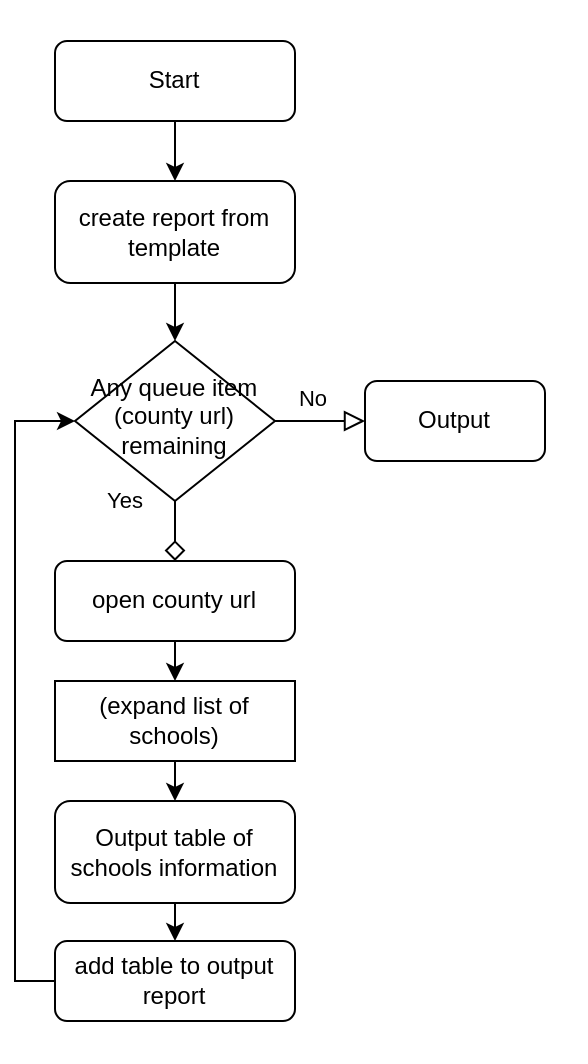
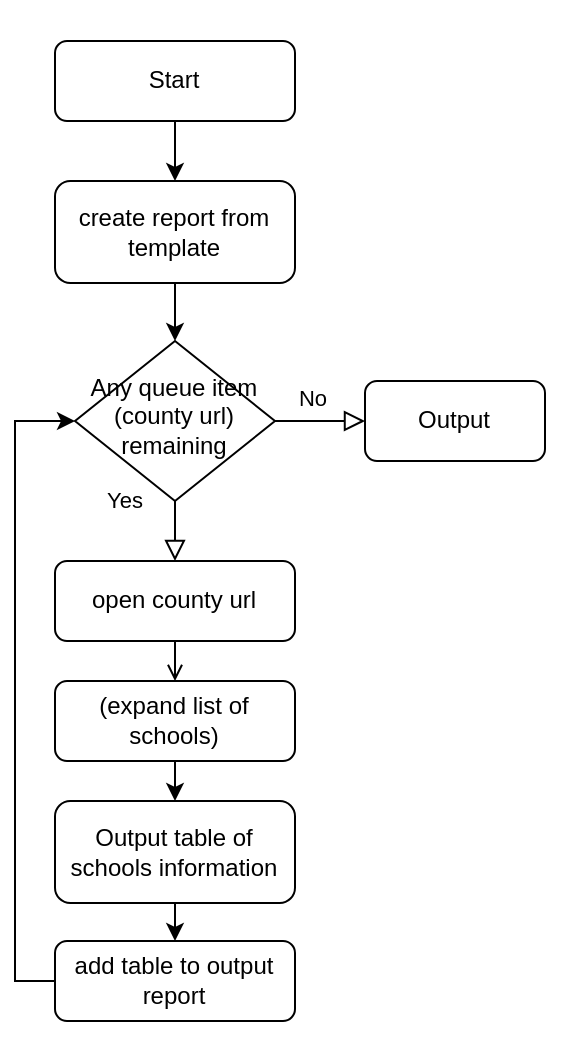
- <mxCell id="4" value="Yes" style="rounded=0;html=1;jettySize=auto;orthogonalLoop=1;fontSize=11;endArrow=diamond;endFill=0;endSize=8;strokeWidth=1;shadow=0;labelBackgroundColor=none;edgeStyle=orthogonalEdgeStyle;entryX=0.5;entryY=0;entryDx=0;entryDy=0;" parent="1" source="6" target="8" edge="1"><mxGeometry x="-1" y="-25" relative="1" as="geometry"><mxPoint as="offset" /></mxGeometry></mxCell>
+ <mxCell id="4" value="Yes" style="rounded=0;html=1;jettySize=auto;orthogonalLoop=1;fontSize=11;endArrow=block;endFill=0;endSize=8;strokeWidth=1;shadow=0;labelBackgroundColor=none;edgeStyle=orthogonalEdgeStyle;entryX=0.5;entryY=0;entryDx=0;entryDy=0;" parent="1" source="6" target="8" edge="1"><mxGeometry x="-1" y="-25" relative="1" as="geometry"><mxPoint as="offset" /></mxGeometry></mxCell>
- <mxCell id="7" style="edgeStyle=orthogonalEdgeStyle;rounded=0;orthogonalLoop=1;jettySize=auto;html=1;exitX=0.5;exitY=1;exitDx=0;exitDy=0;entryX=0.5;entryY=0;entryDx=0;entryDy=0;" edge="1" parent="1" source="8" target="15"><mxGeometry relative="1" as="geometry" /></mxCell>
+ <mxCell id="7" style="edgeStyle=orthogonalEdgeStyle;rounded=0;orthogonalLoop=1;jettySize=auto;html=1;exitX=0.5;exitY=1;exitDx=0;exitDy=0;entryX=0.5;entryY=0;entryDx=0;entryDy=0;endArrow=open;" edge="1" parent="1" source="8" target="15"><mxGeometry relative="1" as="geometry" /></mxCell>
- <mxCell id="15" value="(expand list of schools)" style="whiteSpace=wrap;html=1;fontSize=12;glass=0;strokeWidth=1;shadow=0;rounded=0;" vertex="1" parent="1"><mxGeometry x="20" y="340" width="120" height="40" as="geometry" /></mxCell>
+ <mxCell id="15" value="(expand list of schools)" style="rounded=1;whiteSpace=wrap;html=1;fontSize=12;glass=0;strokeWidth=1;shadow=0;" vertex="1" parent="1"><mxGeometry x="20" y="340" width="120" height="40" as="geometry" /></mxCell>
